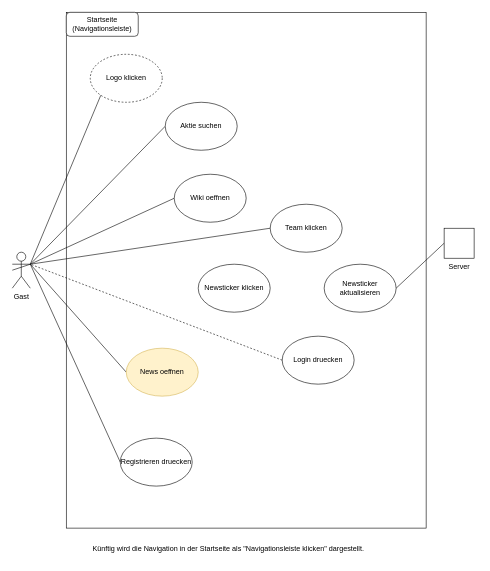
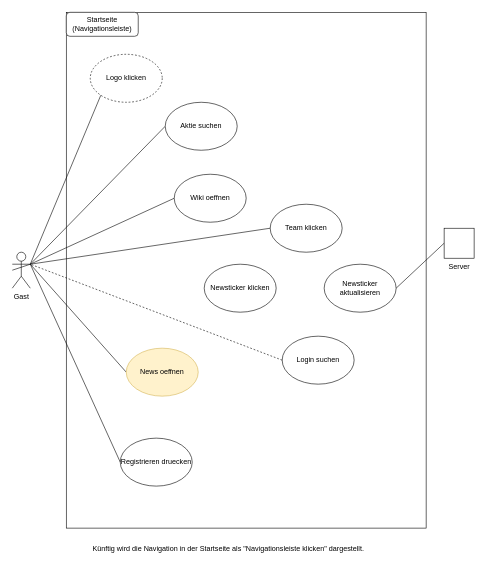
- <mxCell id="12" value="Newsticker klicken" style="ellipse;whiteSpace=wrap;html=1;" vertex="1" parent="1"><mxGeometry x="330" y="440" width="120" height="80" as="geometry" /></mxCell>
+ <mxCell id="12" value="Newsticker klicken" style="ellipse;whiteSpace=wrap;html=1;" vertex="1" parent="1"><mxGeometry x="340" y="440" width="120" height="80" as="geometry" /></mxCell>
- <mxCell id="10" value="Login druecken" style="ellipse;whiteSpace=wrap;html=1;" vertex="1" parent="1"><mxGeometry x="470" y="560" width="120" height="80" as="geometry" /></mxCell>
+ <mxCell id="10" value="Login suchen" style="ellipse;whiteSpace=wrap;html=1;" vertex="1" parent="1"><mxGeometry x="470" y="560" width="120" height="80" as="geometry" /></mxCell>
